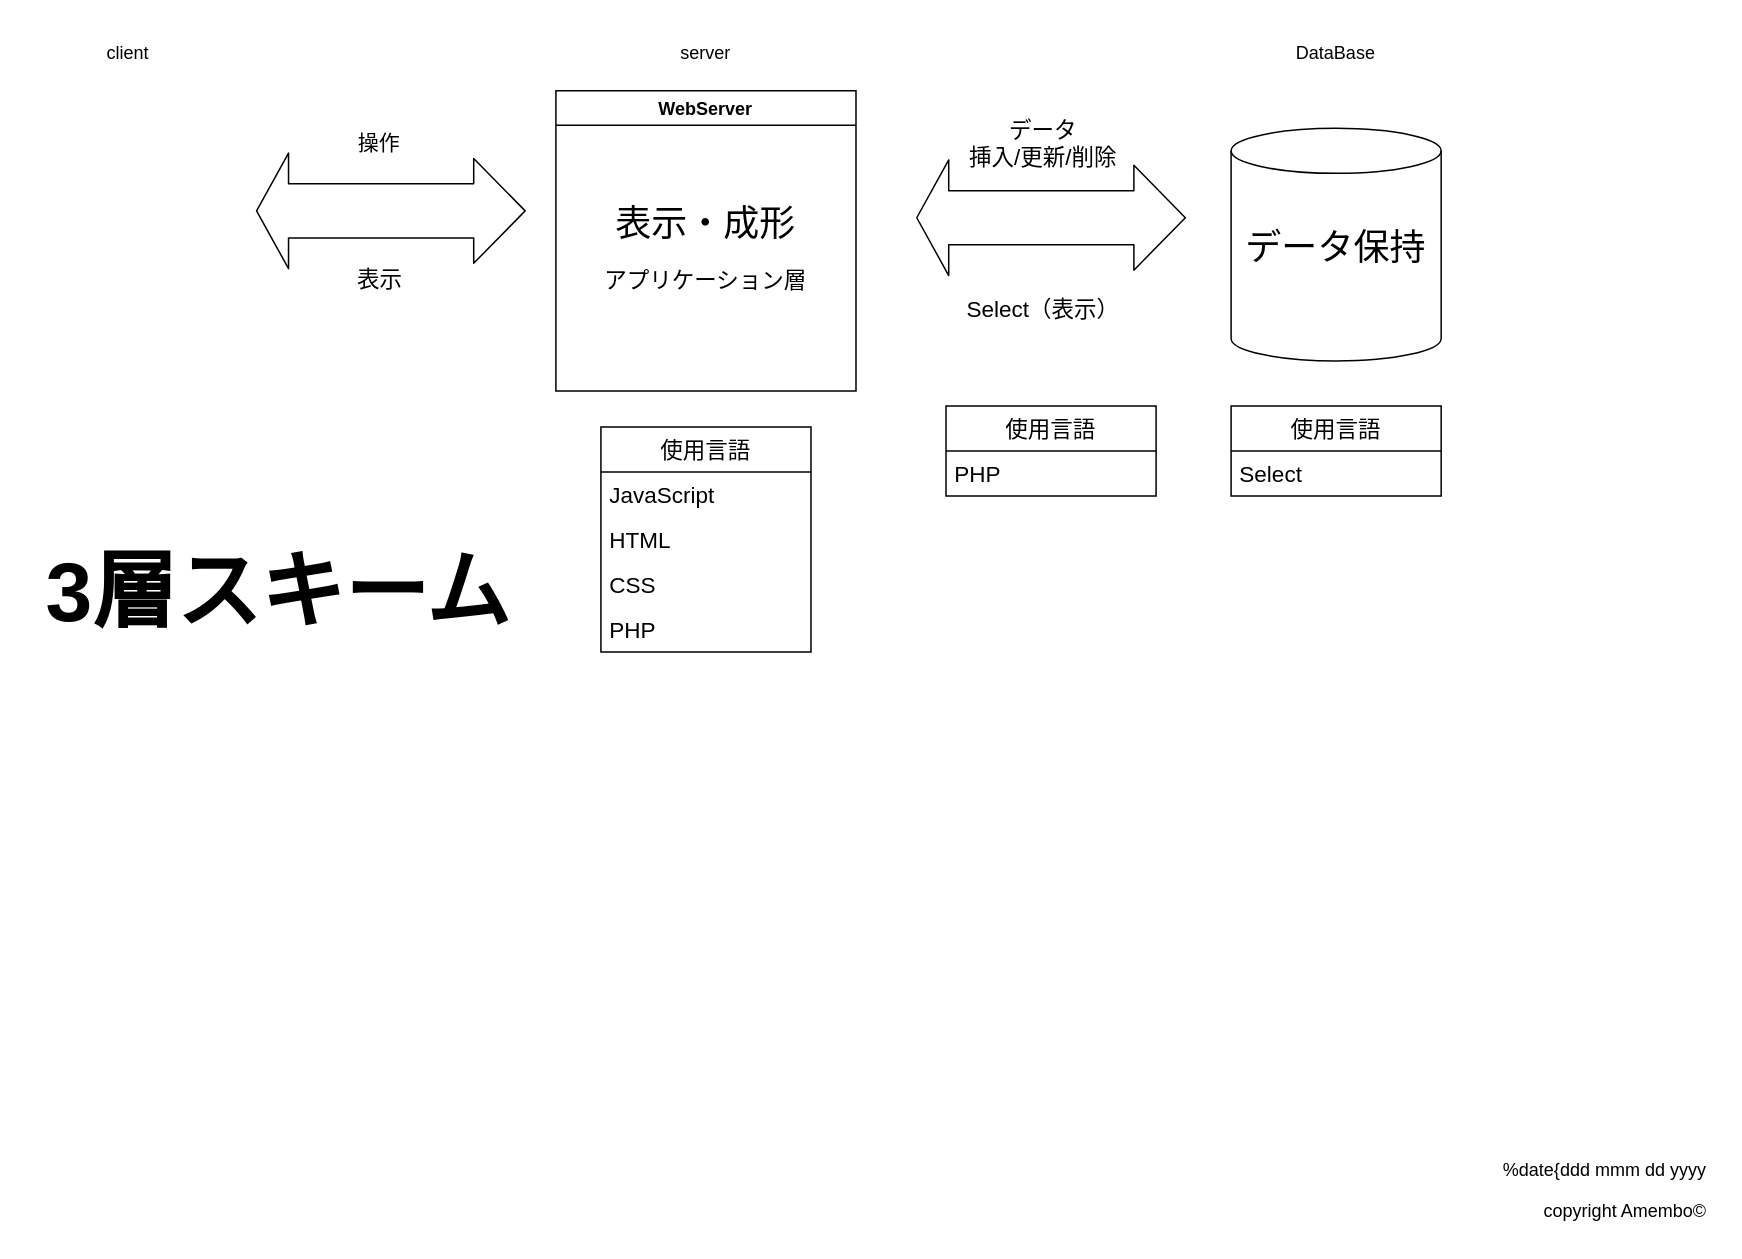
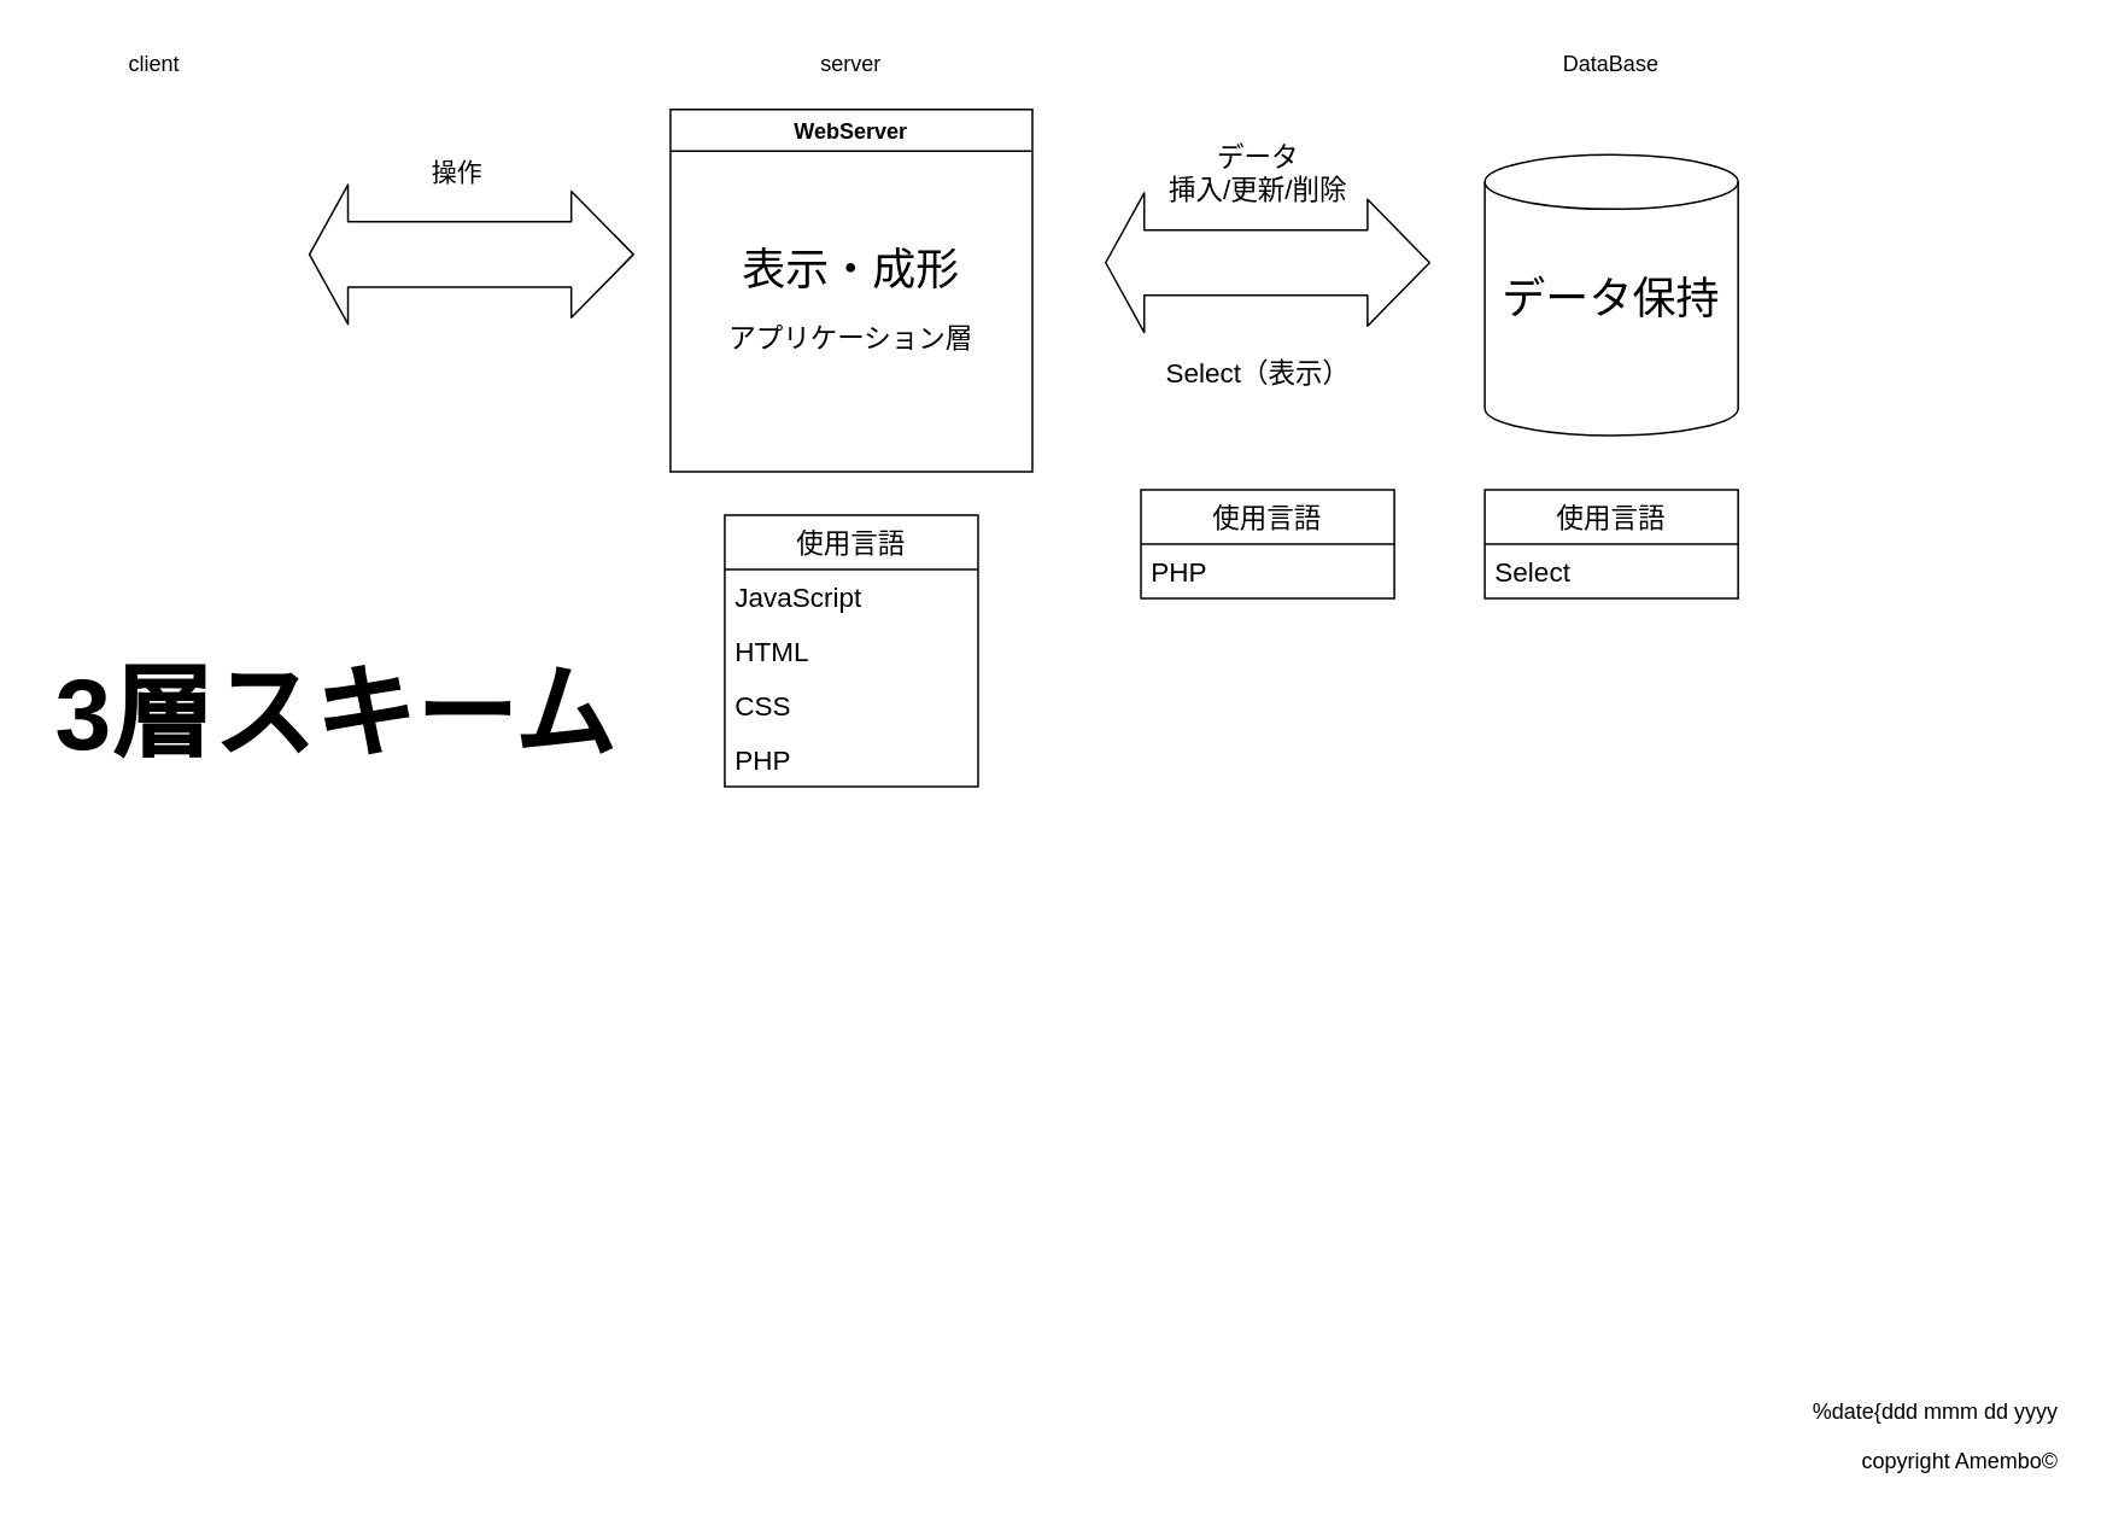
- <mxCell id="7" value="&lt;font style=&quot;font-size: 15px&quot;&gt;表示&lt;/font&gt;" style="text;html=1;strokeColor=none;fillColor=none;align=center;verticalAlign=middle;whiteSpace=wrap;rounded=0;" parent="1" vertex="1"><mxGeometry x="222.5" y="170" width="60" height="30" as="geometry" /></mxCell>
